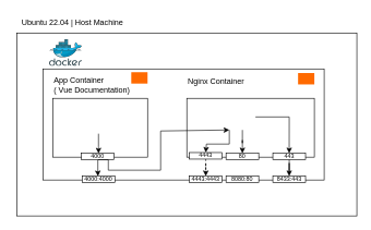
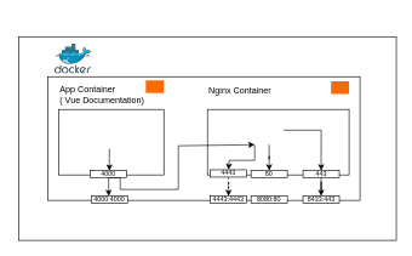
- <mxCell id="3" value="Ubuntu 22.04 | Host Machine" style="text;html=1;align=center;verticalAlign=middle;resizable=0;points=[];autosize=1;strokeColor=none;fillColor=none;" vertex="1" parent="1"><mxGeometry x="20" y="20" width="180" height="30" as="geometry" /></mxCell>
